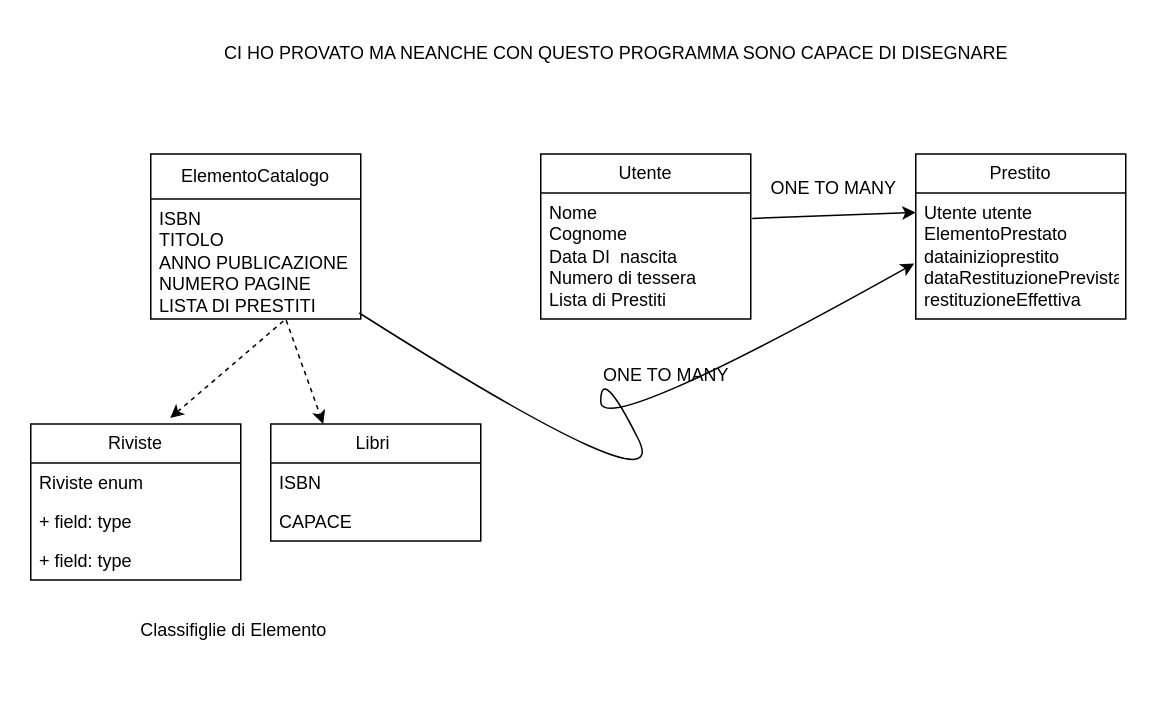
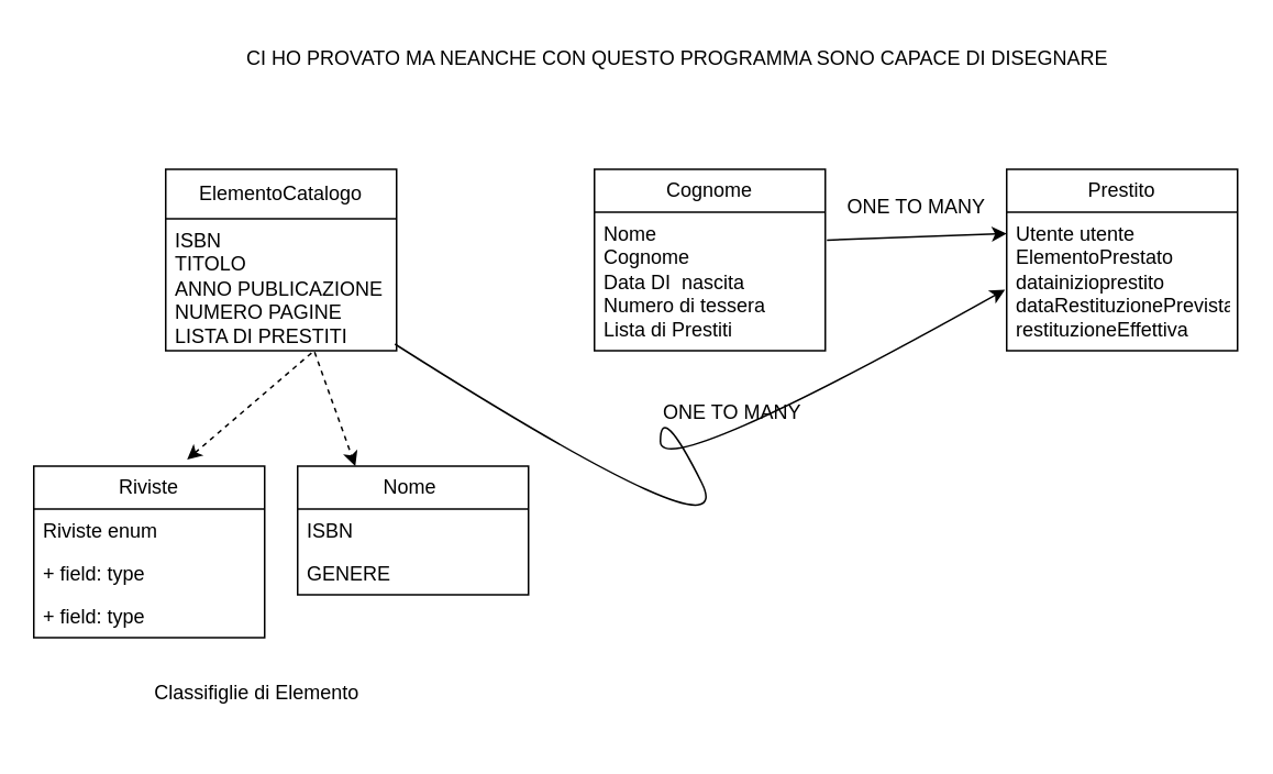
- <mxCell id="11" value="Utente" style="swimlane;fontStyle=0;childLayout=stackLayout;horizontal=1;startSize=26;fillColor=none;horizontalStack=0;resizeParent=1;resizeParentMax=0;resizeLast=0;collapsible=1;marginBottom=0;whiteSpace=wrap;html=1;" vertex="1" parent="1"><mxGeometry x="360" y="102" width="140" height="110" as="geometry" /></mxCell>
+ <mxCell id="11" value="Cognome" style="swimlane;fontStyle=0;childLayout=stackLayout;horizontal=1;startSize=26;fillColor=none;horizontalStack=0;resizeParent=1;resizeParentMax=0;resizeLast=0;collapsible=1;marginBottom=0;whiteSpace=wrap;html=1;" vertex="1" parent="1"><mxGeometry x="360" y="102" width="140" height="110" as="geometry" /></mxCell>
- <mxCell id="2" value="Libri&amp;nbsp;" style="swimlane;fontStyle=0;childLayout=stackLayout;horizontal=1;startSize=26;fillColor=none;horizontalStack=0;resizeParent=1;resizeParentMax=0;resizeLast=0;collapsible=1;marginBottom=0;whiteSpace=wrap;html=1;" parent="1" vertex="1"><mxGeometry x="180" y="282" width="140" height="78" as="geometry" /></mxCell>
+ <mxCell id="2" value="Nome&amp;nbsp;" style="swimlane;fontStyle=0;childLayout=stackLayout;horizontal=1;startSize=26;fillColor=none;horizontalStack=0;resizeParent=1;resizeParentMax=0;resizeLast=0;collapsible=1;marginBottom=0;whiteSpace=wrap;html=1;" parent="1" vertex="1"><mxGeometry x="180" y="282" width="140" height="78" as="geometry" /></mxCell>
- <mxCell id="4" value="CAPACE" style="text;strokeColor=none;fillColor=none;align=left;verticalAlign=top;spacingLeft=4;spacingRight=4;overflow=hidden;rotatable=0;points=[[0,0.5],[1,0.5]];portConstraint=eastwest;whiteSpace=wrap;html=1;" parent="2" vertex="1"><mxGeometry y="52" width="140" height="26" as="geometry" /></mxCell>
+ <mxCell id="4" value="GENERE" style="text;strokeColor=none;fillColor=none;align=left;verticalAlign=top;spacingLeft=4;spacingRight=4;overflow=hidden;rotatable=0;points=[[0,0.5],[1,0.5]];portConstraint=eastwest;whiteSpace=wrap;html=1;" parent="2" vertex="1"><mxGeometry y="52" width="140" height="26" as="geometry" /></mxCell>
